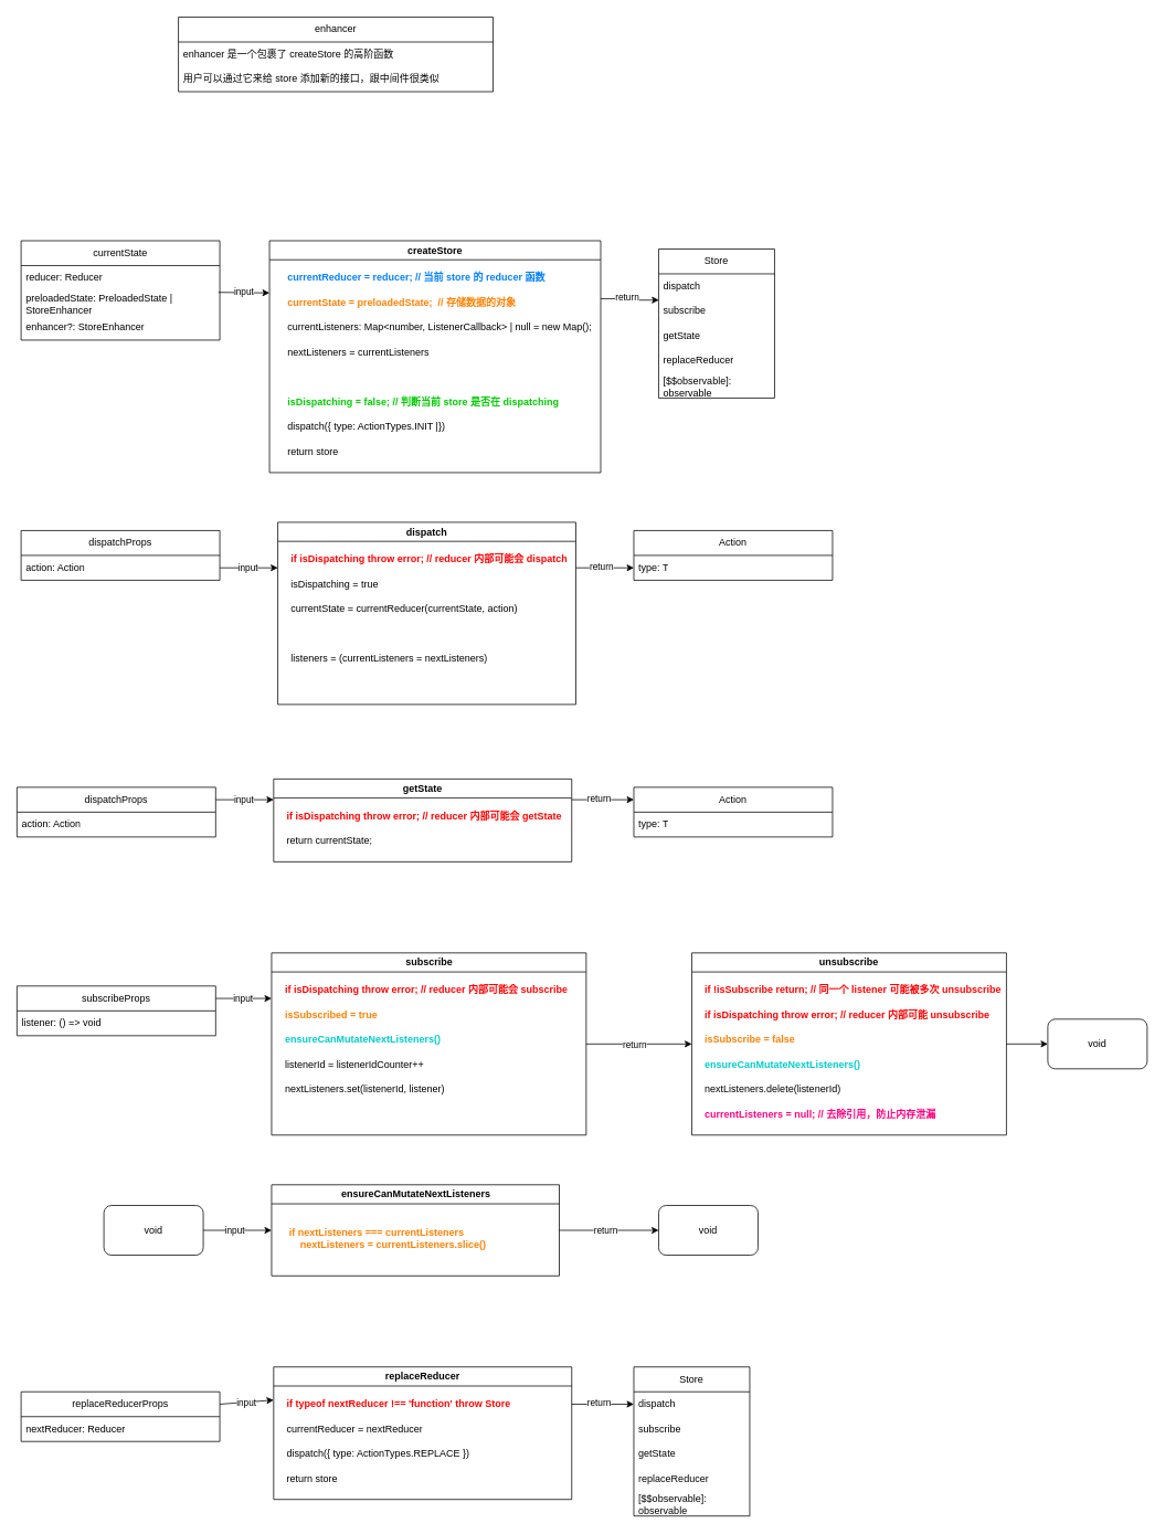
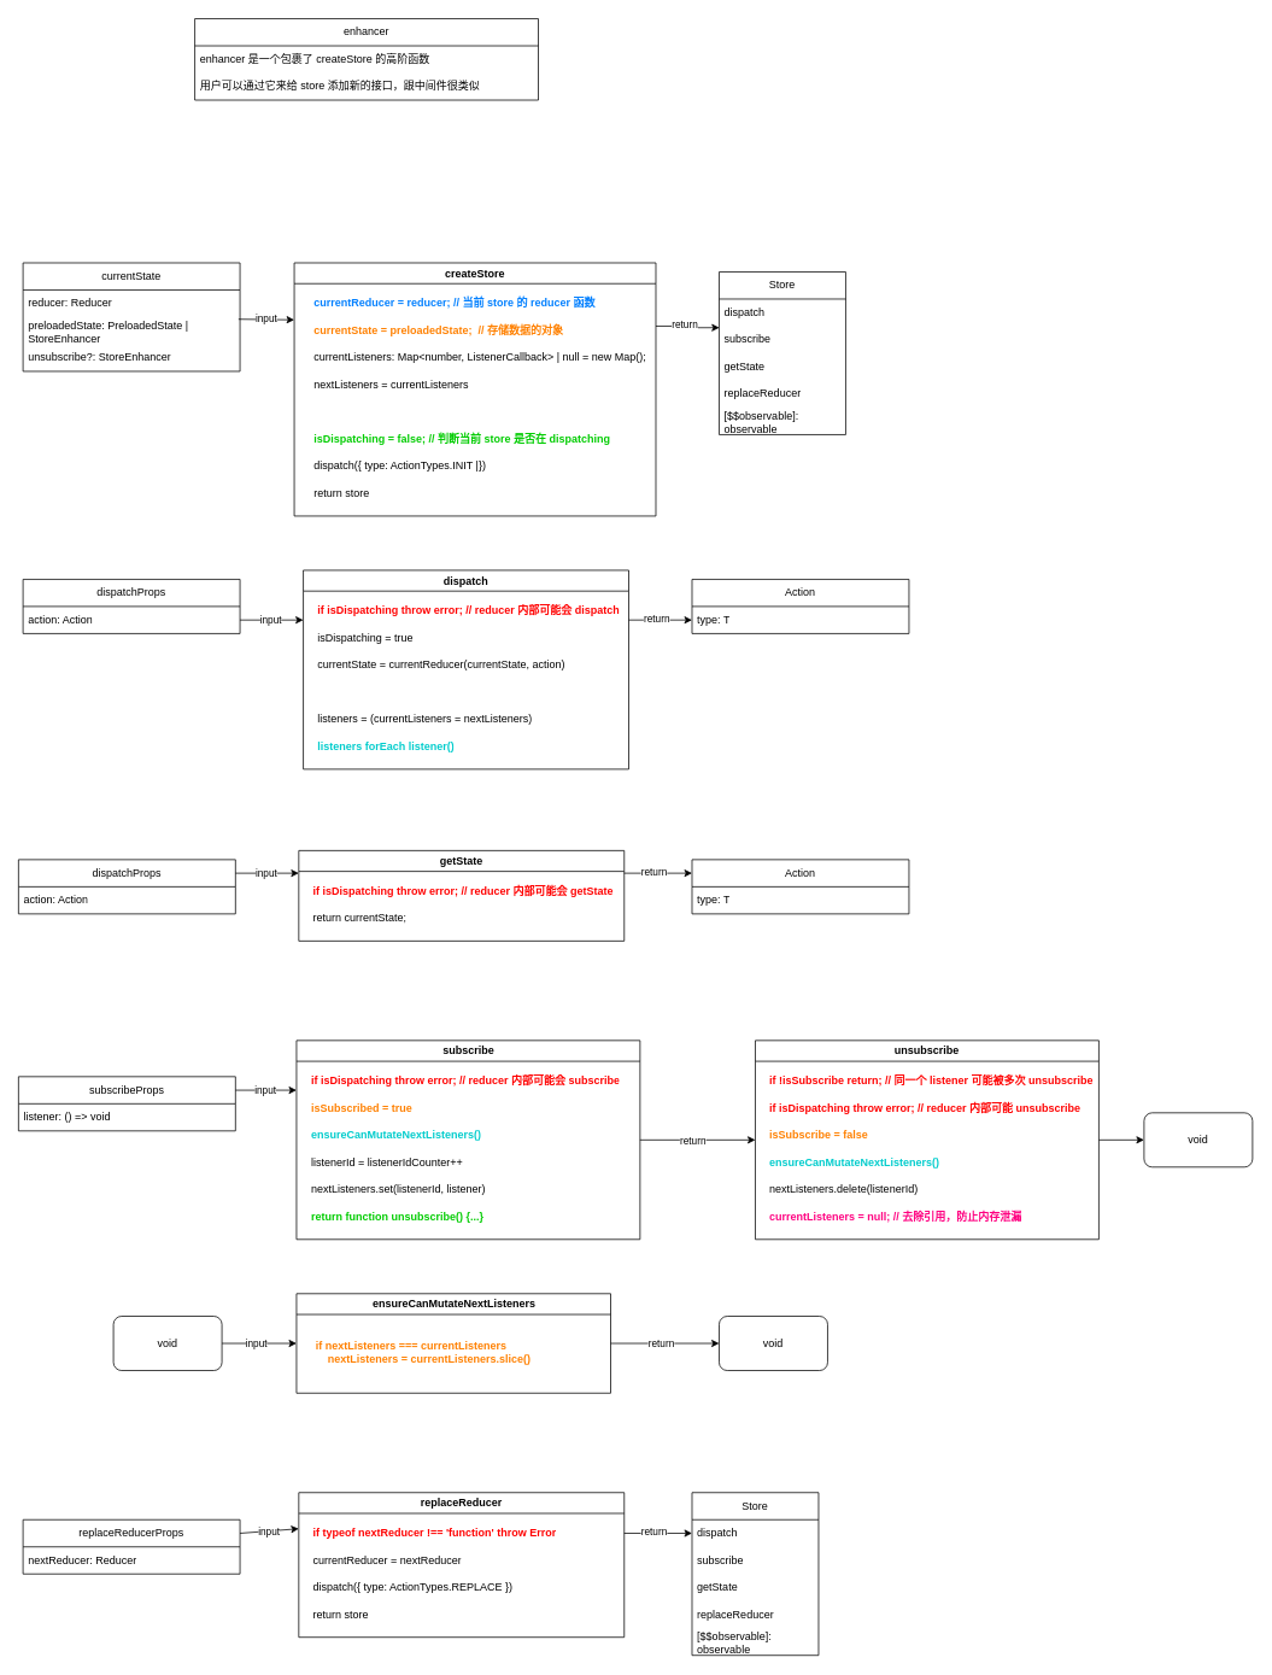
- <mxCell id="15" value="enhancer?: StoreEnhancer" style="text;strokeColor=none;fillColor=none;align=left;verticalAlign=middle;spacingLeft=4;spacingRight=4;overflow=hidden;points=[[0,0.5],[1,0.5]];portConstraint=eastwest;rotatable=0;whiteSpace=wrap;html=1;" parent="12" vertex="1"><mxGeometry y="90" width="240" height="30" as="geometry" /></mxCell>
+ <mxCell id="15" value="unsubscribe?: StoreEnhancer" style="text;strokeColor=none;fillColor=none;align=left;verticalAlign=middle;spacingLeft=4;spacingRight=4;overflow=hidden;points=[[0,0.5],[1,0.5]];portConstraint=eastwest;rotatable=0;whiteSpace=wrap;html=1;" parent="12" vertex="1"><mxGeometry y="90" width="240" height="30" as="geometry" /></mxCell>
+ <mxCell id="29" value="listeners forEach listener()" style="text;strokeColor=none;fillColor=none;align=left;verticalAlign=middle;spacingLeft=4;spacingRight=4;overflow=hidden;points=[[0,0.5],[1,0.5]];portConstraint=eastwest;rotatable=0;whiteSpace=wrap;html=1;fontColor=#00CCCC;fontStyle=1" parent="24" vertex="1"><mxGeometry x="10" y="180" width="290" height="30" as="geometry" /></mxCell>
+ <mxCell id="55" value="return function unsubscribe() {...}" style="text;strokeColor=none;fillColor=none;align=left;verticalAlign=middle;spacingLeft=4;spacingRight=4;overflow=hidden;points=[[0,0.5],[1,0.5]];portConstraint=eastwest;rotatable=0;whiteSpace=wrap;html=1;fontStyle=1;fontColor=#00CC00;labelBorderColor=none;" parent="49" vertex="1"><mxGeometry x="10" y="180" width="370" height="30" as="geometry" /></mxCell>
- <mxCell id="81" value="if typeof nextReducer !== 'function' throw Store" style="text;strokeColor=none;fillColor=none;align=left;verticalAlign=middle;spacingLeft=4;spacingRight=4;overflow=hidden;points=[[0,0.5],[1,0.5]];portConstraint=eastwest;rotatable=0;whiteSpace=wrap;html=1;fontColor=#FF0000;fontStyle=1" parent="79" vertex="1"><mxGeometry x="10" y="30" width="350" height="30" as="geometry" /></mxCell>
+ <mxCell id="81" value="if typeof nextReducer !== 'function' throw Error" style="text;strokeColor=none;fillColor=none;align=left;verticalAlign=middle;spacingLeft=4;spacingRight=4;overflow=hidden;points=[[0,0.5],[1,0.5]];portConstraint=eastwest;rotatable=0;whiteSpace=wrap;html=1;fontColor=#FF0000;fontStyle=1" parent="79" vertex="1"><mxGeometry x="10" y="30" width="350" height="30" as="geometry" /></mxCell>
